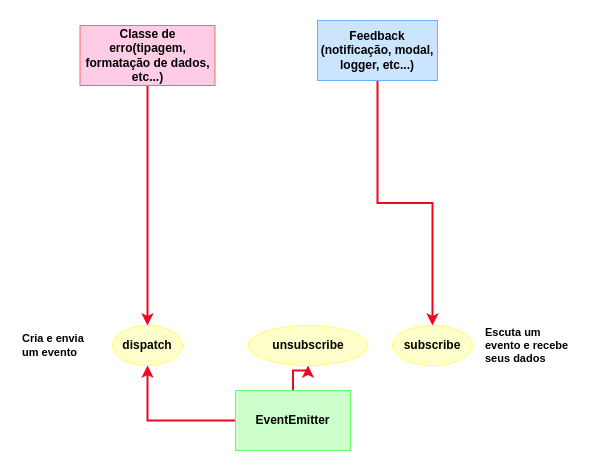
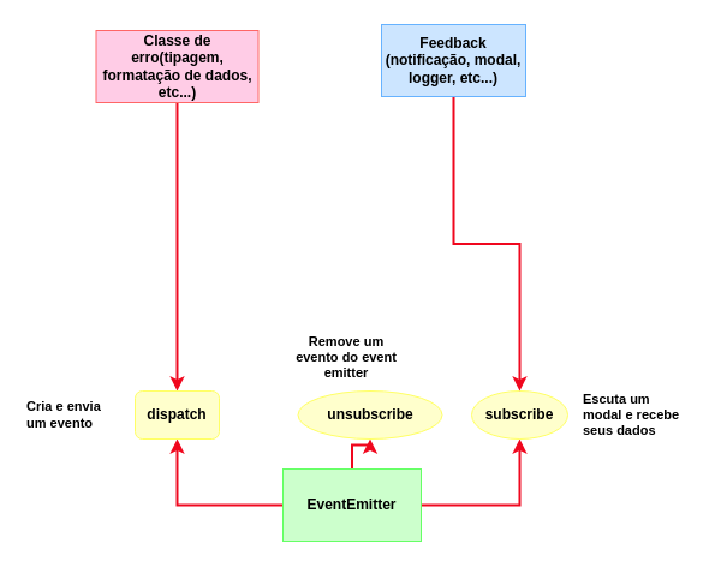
+ <mxCell id="14" value="Remove um evento do event emitter" style="text;html=1;strokeColor=none;fillColor=none;align=center;verticalAlign=middle;whiteSpace=wrap;rounded=0;fontSize=11;fontStyle=1" parent="1" vertex="1"><mxGeometry x="242.5" y="282" width="90" height="30" as="geometry" /></mxCell>
- <mxCell id="8" value="&lt;b&gt;dispatch&lt;/b&gt;" style="ellipse;whiteSpace=wrap;html=1;fillColor=#FFFFCC;fontColor=#000000;strokeColor=#FFFF66;" parent="1" vertex="1"><mxGeometry x="112" y="325" width="70" height="40" as="geometry" /></mxCell>
+ <mxCell id="8" value="&lt;b&gt;dispatch&lt;/b&gt;" style="whiteSpace=wrap;html=1;fillColor=#FFFFCC;fontColor=#000000;strokeColor=#FFFF66;rounded=1;" parent="1" vertex="1"><mxGeometry x="112" y="325" width="70" height="40" as="geometry" /></mxCell>
- <mxCell id="15" value="Escuta um evento e recebe seus dados" style="text;html=1;strokeColor=none;fillColor=none;align=left;verticalAlign=middle;whiteSpace=wrap;rounded=0;fontSize=11;fontStyle=1" parent="1" vertex="1"><mxGeometry x="483" y="330" width="90" height="30" as="geometry" /></mxCell>
+ <mxCell id="15" value="Escuta um modal e recebe seus dados" style="text;html=1;strokeColor=none;fillColor=none;align=left;verticalAlign=middle;whiteSpace=wrap;rounded=0;fontSize=11;fontStyle=1" parent="1" vertex="1"><mxGeometry x="483" y="330" width="90" height="30" as="geometry" /></mxCell>
+ <mxCell id="6" style="edgeStyle=orthogonalEdgeStyle;rounded=0;orthogonalLoop=1;jettySize=auto;html=1;entryX=0.5;entryY=1;entryDx=0;entryDy=0;strokeColor=#F0071E;strokeWidth=2;" parent="1" source="7" target="10" edge="1"><mxGeometry relative="1" as="geometry" /></mxCell>
